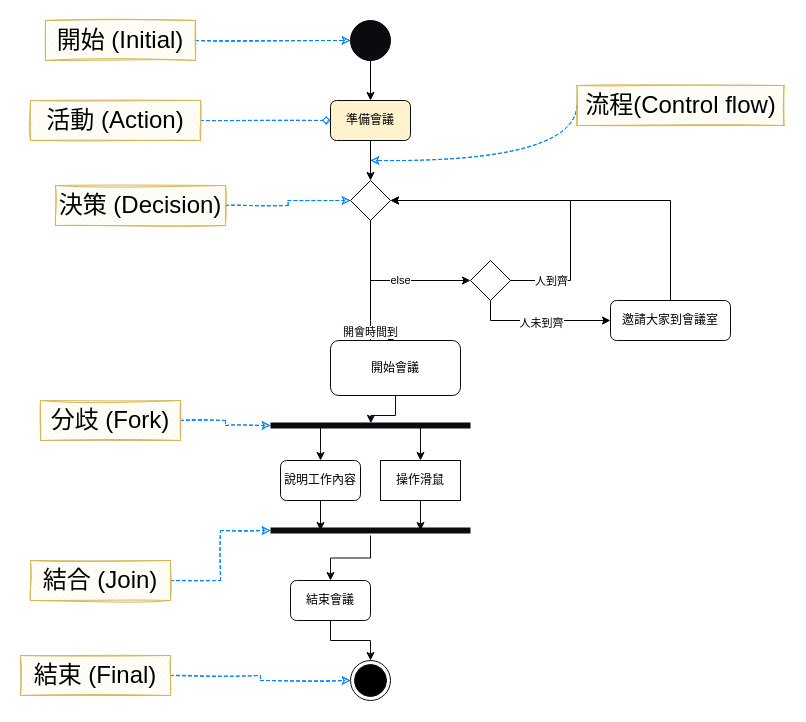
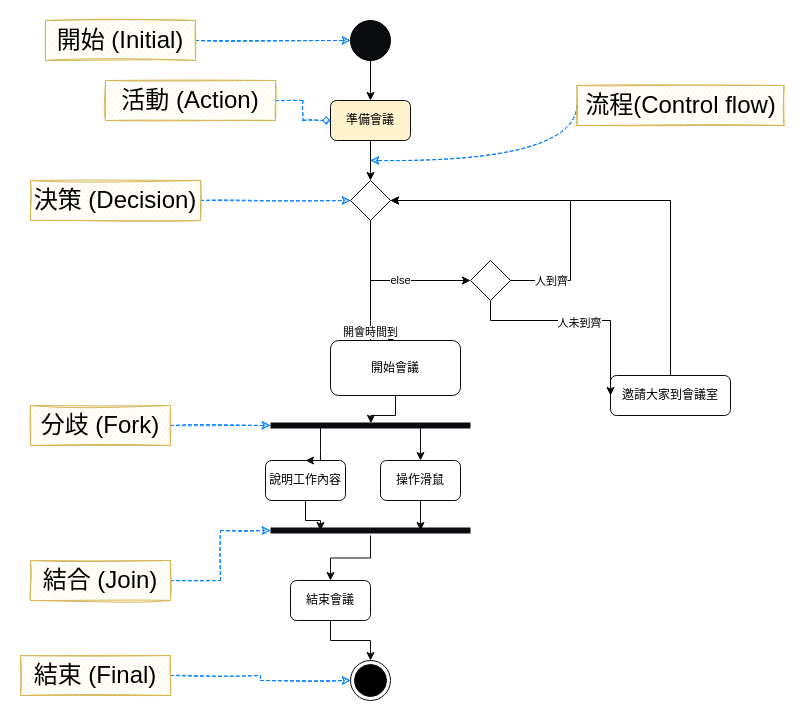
- <mxCell id="27" value="活動 (Action)" style="rounded=0;whiteSpace=wrap;html=1;strokeColor=#d6b656;fillColor=#fff2cc;sketch=1;fontSize=24;" parent="1" vertex="1"><mxGeometry x="30" y="100" width="170" height="40" as="geometry" /></mxCell>
+ <mxCell id="27" value="活動 (Action)" style="rounded=0;whiteSpace=wrap;html=1;strokeColor=#d6b656;fillColor=#fff2cc;sketch=1;fontSize=24;" parent="1" vertex="1"><mxGeometry x="105" y="80" width="170" height="40" as="geometry" /></mxCell>
- <mxCell id="29" value="決策 (Decision)" style="rounded=0;whiteSpace=wrap;html=1;strokeColor=#d6b656;fillColor=#fff2cc;sketch=1;fontSize=24;" parent="1" vertex="1"><mxGeometry x="55" y="185" width="170" height="40" as="geometry" /></mxCell>
+ <mxCell id="29" value="決策 (Decision)" style="rounded=0;whiteSpace=wrap;html=1;strokeColor=#d6b656;fillColor=#fff2cc;sketch=1;fontSize=24;" parent="1" vertex="1"><mxGeometry x="30" y="180" width="170" height="40" as="geometry" /></mxCell>
- <mxCell id="37" value="邀請大家到會議室" style="rounded=1;whiteSpace=wrap;html=1;strokeColor=#090B0F;fillColor=#FFFFFF;" vertex="1" parent="1"><mxGeometry x="610" y="300" width="120" height="40" as="geometry" /></mxCell>
+ <mxCell id="37" value="邀請大家到會議室" style="rounded=1;whiteSpace=wrap;html=1;strokeColor=#090B0F;fillColor=#FFFFFF;" vertex="1" parent="1"><mxGeometry x="610" y="375" width="120" height="40" as="geometry" /></mxCell>
- <mxCell id="31" value="分歧 (Fork)" style="rounded=0;whiteSpace=wrap;html=1;strokeColor=#d6b656;fillColor=#fff2cc;sketch=1;fontSize=24;" parent="1" vertex="1"><mxGeometry x="40" y="400" width="140" height="40" as="geometry" /></mxCell>
+ <mxCell id="31" value="分歧 (Fork)" style="rounded=0;whiteSpace=wrap;html=1;strokeColor=#d6b656;fillColor=#fff2cc;sketch=1;fontSize=24;" parent="1" vertex="1"><mxGeometry x="30" y="405" width="140" height="40" as="geometry" /></mxCell>
- <mxCell id="15" value="說明工作內容" style="rounded=1;whiteSpace=wrap;html=1;strokeColor=#090B0F;fillColor=#FFFFFF;" parent="1" vertex="1"><mxGeometry x="280" y="460" width="80" height="40" as="geometry" /></mxCell>
+ <mxCell id="15" value="說明工作內容" style="rounded=1;whiteSpace=wrap;html=1;strokeColor=#090B0F;fillColor=#FFFFFF;" parent="1" vertex="1"><mxGeometry x="265" y="460" width="80" height="40" as="geometry" /></mxCell>
- <mxCell id="17" value="操作滑鼠" style="whiteSpace=wrap;html=1;strokeColor=#090B0F;fillColor=#FFFFFF;rounded=0;" parent="1" vertex="1"><mxGeometry x="380" y="460" width="80" height="40" as="geometry" /></mxCell>
+ <mxCell id="17" value="操作滑鼠" style="rounded=1;whiteSpace=wrap;html=1;strokeColor=#090B0F;fillColor=#FFFFFF;" parent="1" vertex="1"><mxGeometry x="380" y="460" width="80" height="40" as="geometry" /></mxCell>
